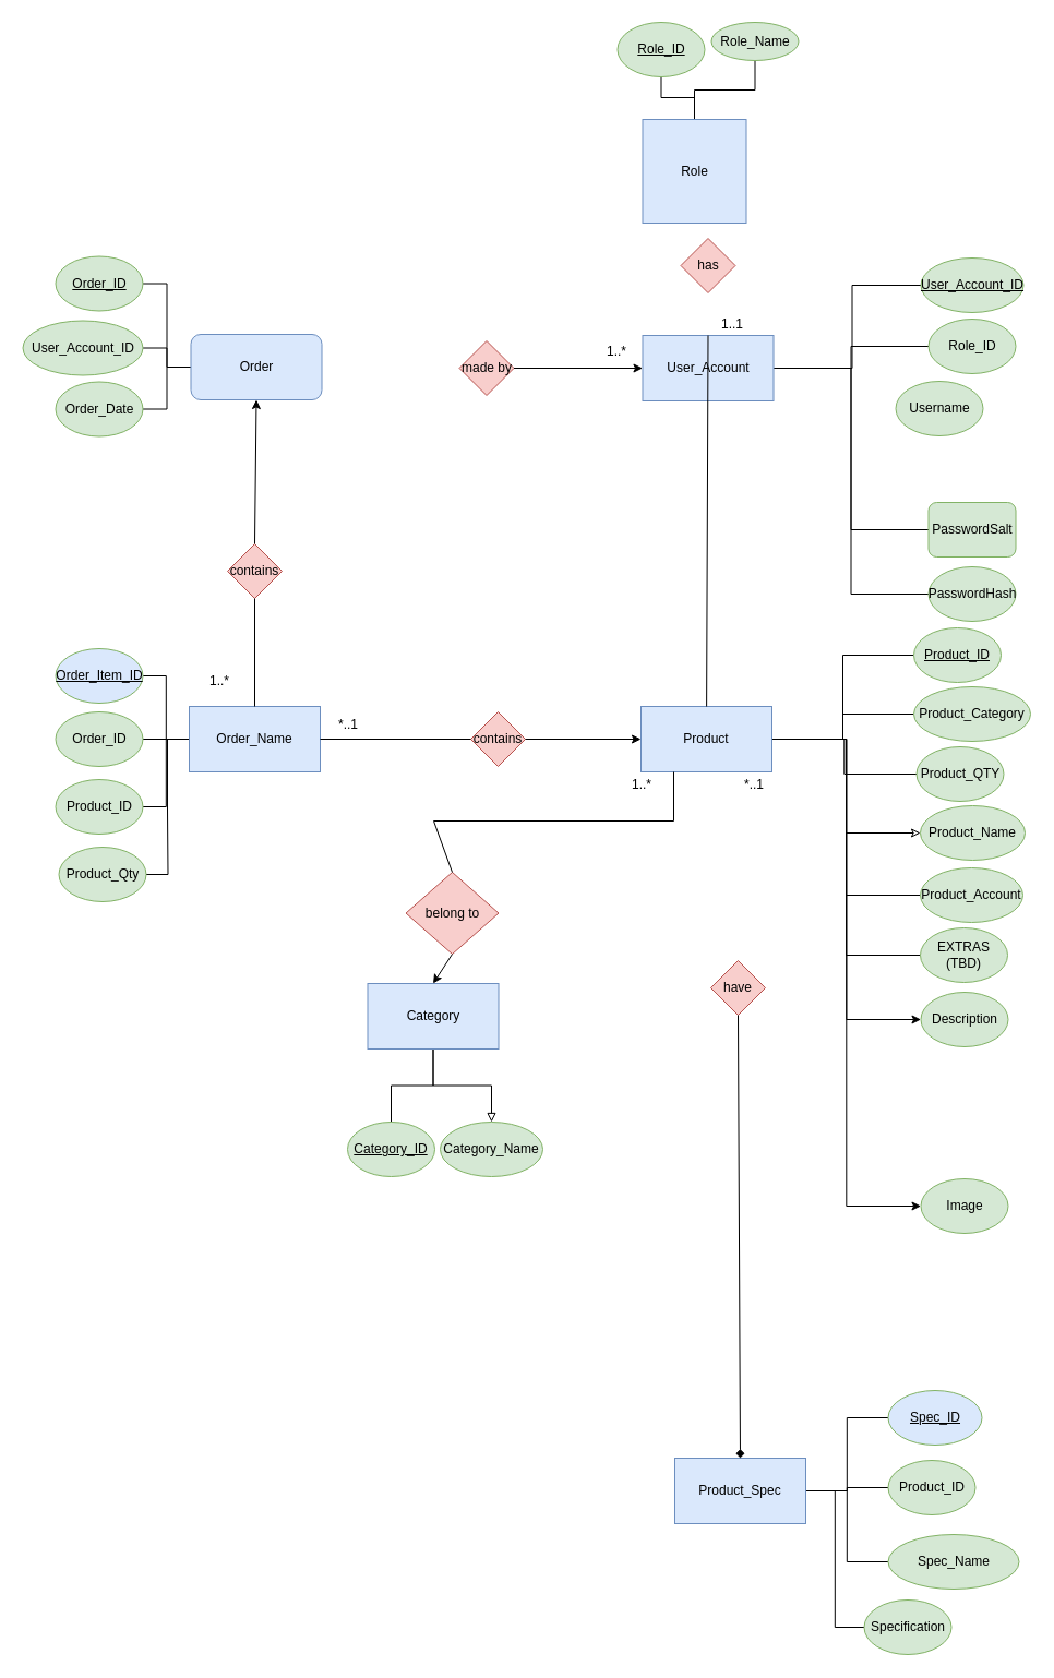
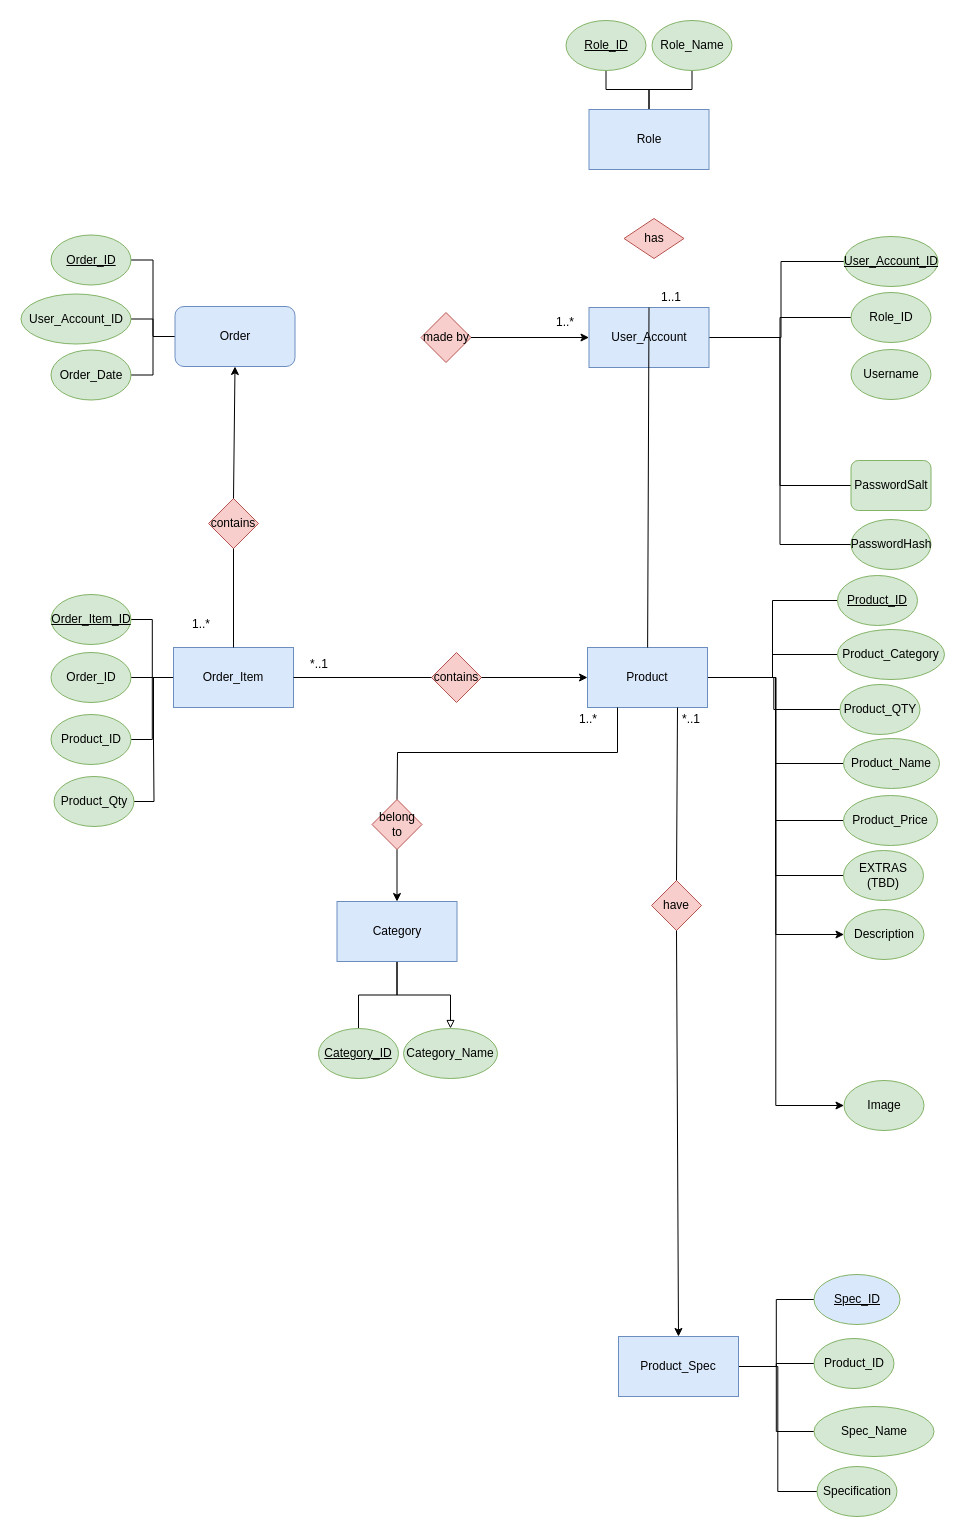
- <mxCell id="43" value="Role_Name" style="ellipse;whiteSpace=wrap;html=1;fillColor=#d5e8d4;strokeColor=#82b366;" vertex="1" parent="1"><mxGeometry x="651.5" y="20" width="80" height="35" as="geometry" /></mxCell>
+ <mxCell id="43" value="Role_Name" style="ellipse;whiteSpace=wrap;html=1;fillColor=#d5e8d4;strokeColor=#82b366;" vertex="1" parent="1"><mxGeometry x="651.5" y="20" width="80" height="50" as="geometry" /></mxCell>
- <mxCell id="33" value="Role" style="rounded=0;whiteSpace=wrap;html=1;fillColor=#dae8fc;strokeColor=#6c8ebf;" vertex="1" parent="1"><mxGeometry x="588.5" y="109" width="95" height="95" as="geometry" /></mxCell>
+ <mxCell id="33" value="Role" style="rounded=0;whiteSpace=wrap;html=1;fillColor=#dae8fc;strokeColor=#6c8ebf;" vertex="1" parent="1"><mxGeometry x="588.5" y="109" width="120" height="60" as="geometry" /></mxCell>
- <mxCell id="58" value="has" style="rhombus;whiteSpace=wrap;html=1;fillColor=#f8cecc;strokeColor=#b85450;" vertex="1" parent="1"><mxGeometry x="623.5" y="218" width="50" height="50" as="geometry" /></mxCell>
+ <mxCell id="58" value="has" style="rhombus;whiteSpace=wrap;html=1;fillColor=#f8cecc;strokeColor=#b85450;" vertex="1" parent="1"><mxGeometry x="623.5" y="218" width="60" height="40" as="geometry" /></mxCell>
- <mxCell id="50" value="Username" style="ellipse;whiteSpace=wrap;html=1;fillColor=#d5e8d4;strokeColor=#82b366;" vertex="1" parent="1"><mxGeometry x="820.5" y="349" width="80" height="50" as="geometry" /></mxCell>
+ <mxCell id="50" value="Username" style="ellipse;whiteSpace=wrap;html=1;fillColor=#d5e8d4;strokeColor=#82b366;" vertex="1" parent="1"><mxGeometry x="850.5" y="349" width="80" height="50" as="geometry" /></mxCell>
- <mxCell id="44" value="Order_Item_ID" style="ellipse;whiteSpace=wrap;html=1;fillColor=#dae8fc;strokeColor=#82b366;fontStyle=4;" vertex="1" parent="1"><mxGeometry x="50.5" y="594" width="80" height="50" as="geometry" /></mxCell>
+ <mxCell id="44" value="Order_Item_ID" style="ellipse;whiteSpace=wrap;html=1;fillColor=#d5e8d4;strokeColor=#82b366;fontStyle=4" vertex="1" parent="1"><mxGeometry x="50.5" y="594" width="80" height="50" as="geometry" /></mxCell>
- <mxCell id="38" value="Order_Name" style="rounded=0;whiteSpace=wrap;html=1;fillColor=#dae8fc;strokeColor=#6c8ebf;" vertex="1" parent="1"><mxGeometry x="173" y="647" width="120" height="60" as="geometry" /></mxCell>
+ <mxCell id="38" value="Order_Item" style="rounded=0;whiteSpace=wrap;html=1;fillColor=#dae8fc;strokeColor=#6c8ebf;" vertex="1" parent="1"><mxGeometry x="173" y="647" width="120" height="60" as="geometry" /></mxCell>
- <mxCell id="5" style="edgeStyle=orthogonalEdgeStyle;rounded=0;orthogonalLoop=1;jettySize=auto;html=1;entryX=0;entryY=0.5;entryDx=0;entryDy=0;endArrow=classic;endFill=0;" edge="1" parent="1" source="10" target="12"><mxGeometry relative="1" as="geometry" /></mxCell>
+ <mxCell id="5" style="edgeStyle=orthogonalEdgeStyle;rounded=0;orthogonalLoop=1;jettySize=auto;html=1;entryX=0;entryY=0.5;entryDx=0;entryDy=0;endArrow=none;endFill=0;" edge="1" parent="1" source="10" target="12"><mxGeometry relative="1" as="geometry" /></mxCell>
+ <mxCell id="82" value="" style="endArrow=none;html=1;rounded=0;entryX=0.5;entryY=0;entryDx=0;entryDy=0;exitX=0.75;exitY=1;exitDx=0;exitDy=0;" edge="1" parent="1" target="81" source="10"><mxGeometry width="50" height="50" relative="1" as="geometry"><mxPoint x="676" y="730" as="sourcePoint" /><mxPoint x="873.5" y="843" as="targetPoint" /></mxGeometry></mxCell>
- <mxCell id="14" value="Product_Account" style="ellipse;whiteSpace=wrap;html=1;fillColor=#d5e8d4;strokeColor=#82b366;" vertex="1" parent="1"><mxGeometry x="843" y="795" width="94" height="50" as="geometry" /></mxCell>
+ <mxCell id="14" value="Product_Price" style="ellipse;whiteSpace=wrap;html=1;fillColor=#d5e8d4;strokeColor=#82b366;" vertex="1" parent="1"><mxGeometry x="843" y="795" width="94" height="50" as="geometry" /></mxCell>
- <mxCell id="63" value="belong to" style="rhombus;whiteSpace=wrap;html=1;fillColor=#f8cecc;strokeColor=#b85450;" vertex="1" parent="1"><mxGeometry x="371.5" y="799" width="85" height="75" as="geometry" /></mxCell>
+ <mxCell id="63" value="belong to" style="rhombus;whiteSpace=wrap;html=1;fillColor=#f8cecc;strokeColor=#b85450;" vertex="1" parent="1"><mxGeometry x="371.5" y="799" width="50" height="50" as="geometry" /></mxCell>
- <mxCell id="83" value="" style="endArrow=diamond;html=1;rounded=0;exitX=0.5;exitY=1;exitDx=0;exitDy=0;entryX=0.5;entryY=0;entryDx=0;entryDy=0;" edge="1" parent="1" source="81" target="76"><mxGeometry width="50" height="50" relative="1" as="geometry"><mxPoint x="1215" y="965.5" as="sourcePoint" /><mxPoint x="668" y="914" as="targetPoint" /></mxGeometry></mxCell>
+ <mxCell id="83" value="" style="endArrow=classic;html=1;rounded=0;exitX=0.5;exitY=1;exitDx=0;exitDy=0;entryX=0.5;entryY=0;entryDx=0;entryDy=0;" edge="1" parent="1" source="81" target="76"><mxGeometry width="50" height="50" relative="1" as="geometry"><mxPoint x="1215" y="965.5" as="sourcePoint" /><mxPoint x="668" y="914" as="targetPoint" /></mxGeometry></mxCell>
- <mxCell id="80" value="Specification" style="ellipse;whiteSpace=wrap;html=1;fillColor=#d5e8d4;strokeColor=#82b366;" vertex="1" parent="1"><mxGeometry x="791.5" y="1466" width="80" height="50" as="geometry" /></mxCell>
+ <mxCell id="80" value="Specification" style="ellipse;whiteSpace=wrap;html=1;fillColor=#d5e8d4;strokeColor=#82b366;" vertex="1" parent="1"><mxGeometry x="816.5" y="1466" width="80" height="50" as="geometry" /></mxCell>
